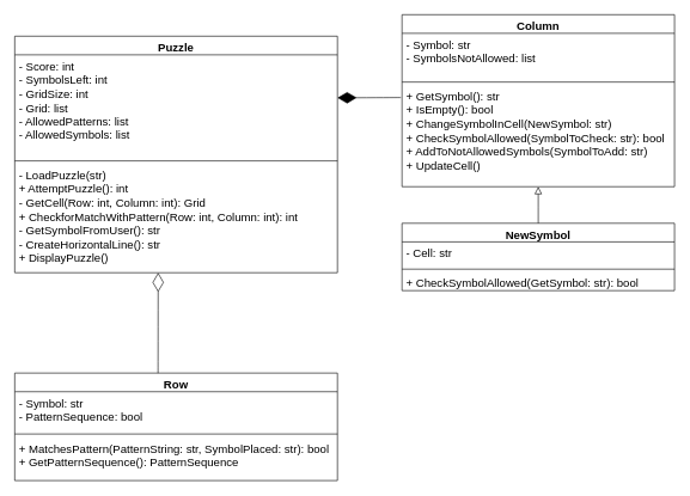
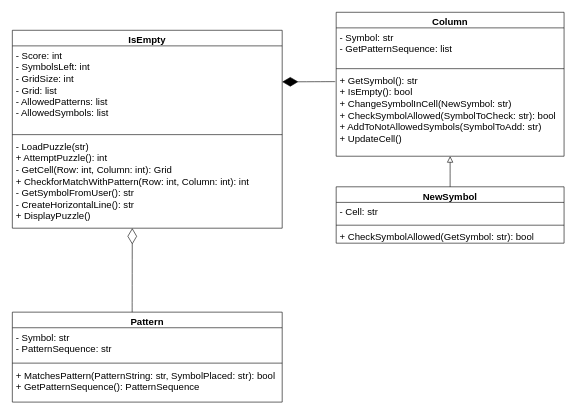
- <mxCell id="2" value="Puzzle" style="swimlane;fontStyle=1;align=center;verticalAlign=top;childLayout=stackLayout;horizontal=1;startSize=26;horizontalStack=0;resizeParent=1;resizeParentMax=0;resizeLast=0;collapsible=1;marginBottom=0;whiteSpace=wrap;html=1;fontSize=16;" vertex="1" parent="1"><mxGeometry x="20" y="50" width="450" height="330" as="geometry" /></mxCell>
+ <mxCell id="2" value="IsEmpty" style="swimlane;fontStyle=1;align=center;verticalAlign=top;childLayout=stackLayout;horizontal=1;startSize=26;horizontalStack=0;resizeParent=1;resizeParentMax=0;resizeLast=0;collapsible=1;marginBottom=0;whiteSpace=wrap;html=1;fontSize=16;" vertex="1" parent="1"><mxGeometry x="20" y="50" width="450" height="330" as="geometry" /></mxCell>
- <mxCell id="11" value="- Symbol: str&lt;br&gt;- SymbolsNotAllowed: list" style="text;strokeColor=none;fillColor=none;align=left;verticalAlign=top;spacingLeft=4;spacingRight=4;overflow=hidden;rotatable=0;points=[[0,0.5],[1,0.5]];portConstraint=eastwest;whiteSpace=wrap;html=1;fontSize=16;" vertex="1" parent="10"><mxGeometry y="26" width="380" height="64" as="geometry" /></mxCell>
+ <mxCell id="11" value="- Symbol: str&lt;br&gt;- GetPatternSequence: list" style="text;strokeColor=none;fillColor=none;align=left;verticalAlign=top;spacingLeft=4;spacingRight=4;overflow=hidden;rotatable=0;points=[[0,0.5],[1,0.5]];portConstraint=eastwest;whiteSpace=wrap;html=1;fontSize=16;" vertex="1" parent="10"><mxGeometry y="26" width="380" height="64" as="geometry" /></mxCell>
- <mxCell id="6" value="Row" style="swimlane;fontStyle=1;align=center;verticalAlign=top;childLayout=stackLayout;horizontal=1;startSize=26;horizontalStack=0;resizeParent=1;resizeParentMax=0;resizeLast=0;collapsible=1;marginBottom=0;whiteSpace=wrap;html=1;fontSize=16;" vertex="1" parent="1"><mxGeometry x="20" y="520" width="450" height="150" as="geometry" /></mxCell>
+ <mxCell id="6" value="Pattern" style="swimlane;fontStyle=1;align=center;verticalAlign=top;childLayout=stackLayout;horizontal=1;startSize=26;horizontalStack=0;resizeParent=1;resizeParentMax=0;resizeLast=0;collapsible=1;marginBottom=0;whiteSpace=wrap;html=1;fontSize=16;" vertex="1" parent="1"><mxGeometry x="20" y="520" width="450" height="150" as="geometry" /></mxCell>
- <mxCell id="7" value="- Symbol: str&lt;br&gt;- PatternSequence: bool" style="text;strokeColor=none;fillColor=none;align=left;verticalAlign=top;spacingLeft=4;spacingRight=4;overflow=hidden;rotatable=0;points=[[0,0.5],[1,0.5]];portConstraint=eastwest;whiteSpace=wrap;html=1;fontSize=16;" vertex="1" parent="6"><mxGeometry y="26" width="450" height="54" as="geometry" /></mxCell>
+ <mxCell id="7" value="- Symbol: str&lt;br&gt;- PatternSequence: str" style="text;strokeColor=none;fillColor=none;align=left;verticalAlign=top;spacingLeft=4;spacingRight=4;overflow=hidden;rotatable=0;points=[[0,0.5],[1,0.5]];portConstraint=eastwest;whiteSpace=wrap;html=1;fontSize=16;" vertex="1" parent="6"><mxGeometry y="26" width="450" height="54" as="geometry" /></mxCell>
